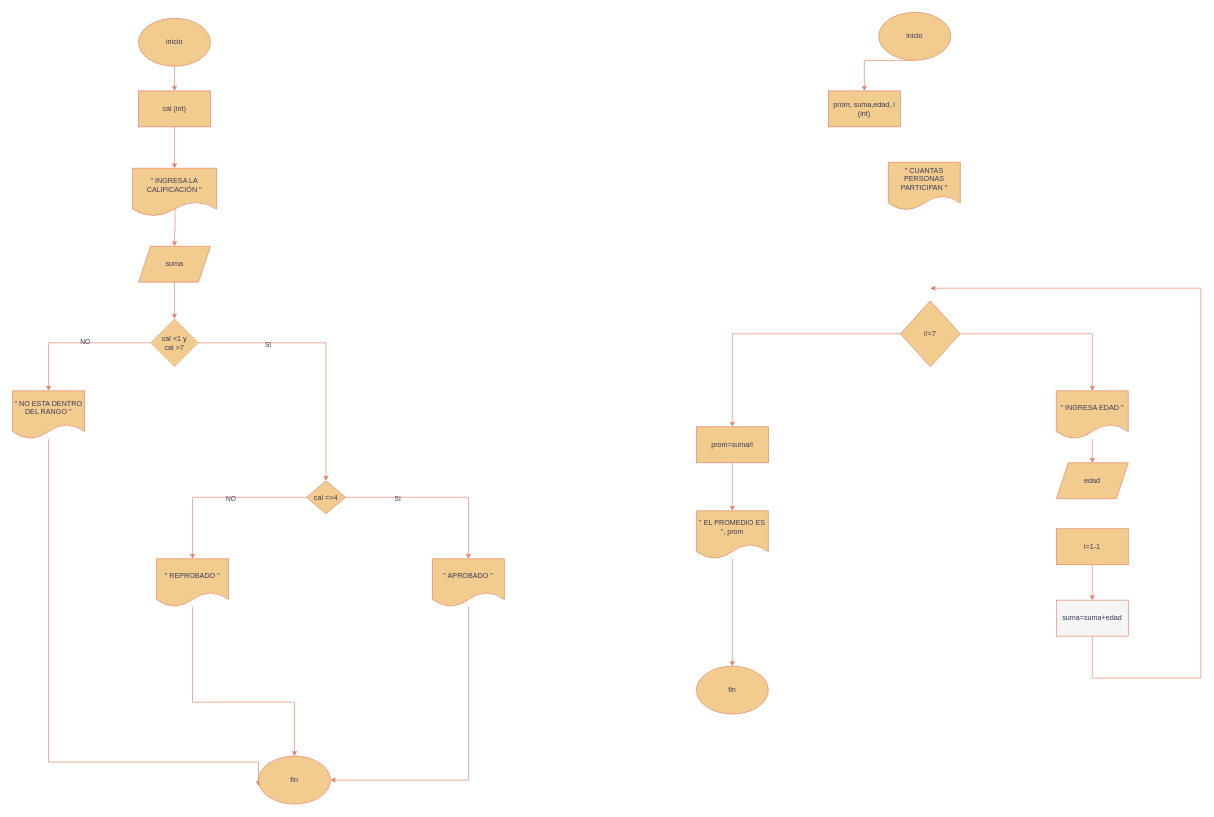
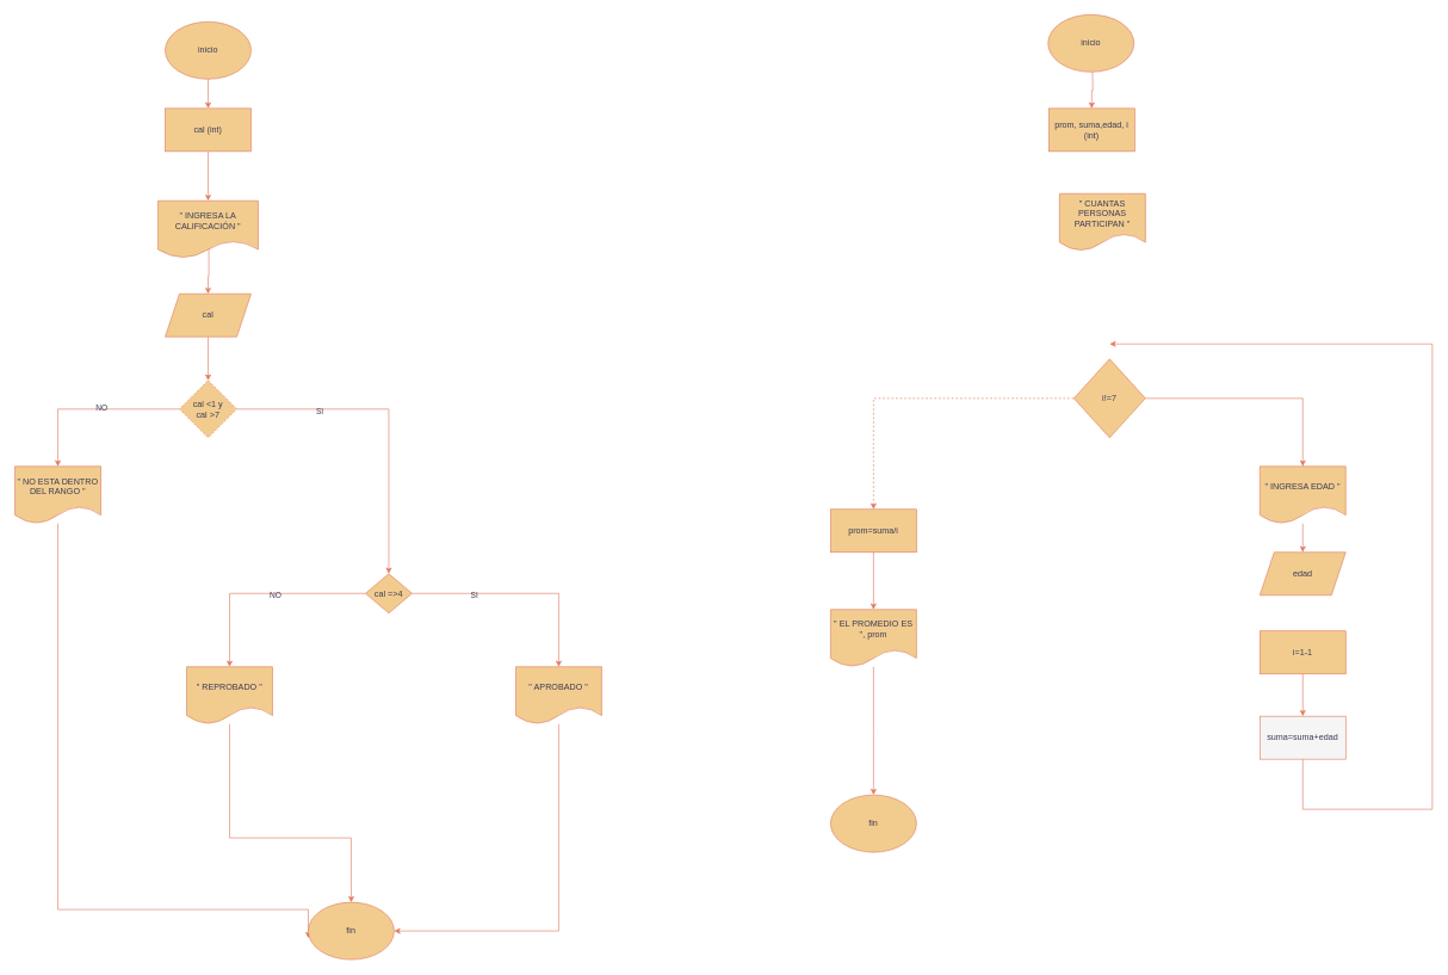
- <mxCell id="28" value="prom, suma,edad, i (int)" style="rounded=0;whiteSpace=wrap;html=1;labelBackgroundColor=none;fillColor=#F2CC8F;strokeColor=#E07A5F;fontColor=#393C56;" vertex="1" parent="1"><mxGeometry x="1380" y="151" width="120" height="60" as="geometry" /></mxCell>
+ <mxCell id="28" value="prom, suma,edad, i (int)" style="rounded=0;whiteSpace=wrap;html=1;labelBackgroundColor=none;fillColor=#F2CC8F;strokeColor=#E07A5F;fontColor=#393C56;" vertex="1" parent="1"><mxGeometry x="1465" y="151" width="120" height="60" as="geometry" /></mxCell>
- <mxCell id="25" value="suma" style="shape=parallelogram;perimeter=parallelogramPerimeter;whiteSpace=wrap;html=1;fixedSize=1;labelBackgroundColor=none;fillColor=#F2CC8F;strokeColor=#E07A5F;fontColor=#393C56;" vertex="1" parent="1"><mxGeometry x="230" y="410" width="120" height="60" as="geometry" /></mxCell>
+ <mxCell id="25" value="cal" style="shape=parallelogram;perimeter=parallelogramPerimeter;whiteSpace=wrap;html=1;fixedSize=1;labelBackgroundColor=none;fillColor=#F2CC8F;strokeColor=#E07A5F;fontColor=#393C56;" vertex="1" parent="1"><mxGeometry x="230" y="410" width="120" height="60" as="geometry" /></mxCell>
- <mxCell id="34" style="edgeStyle=orthogonalEdgeStyle;rounded=0;orthogonalLoop=1;jettySize=auto;html=1;labelBackgroundColor=none;strokeColor=#E07A5F;fontColor=default;" edge="1" parent="1" source="36" target="42"><mxGeometry relative="1" as="geometry" /></mxCell>
+ <mxCell id="34" style="edgeStyle=orthogonalEdgeStyle;rounded=0;orthogonalLoop=1;jettySize=auto;html=1;labelBackgroundColor=none;strokeColor=#E07A5F;fontColor=default;dashed=1;" edge="1" parent="1" source="36" target="42"><mxGeometry relative="1" as="geometry" /></mxCell>
